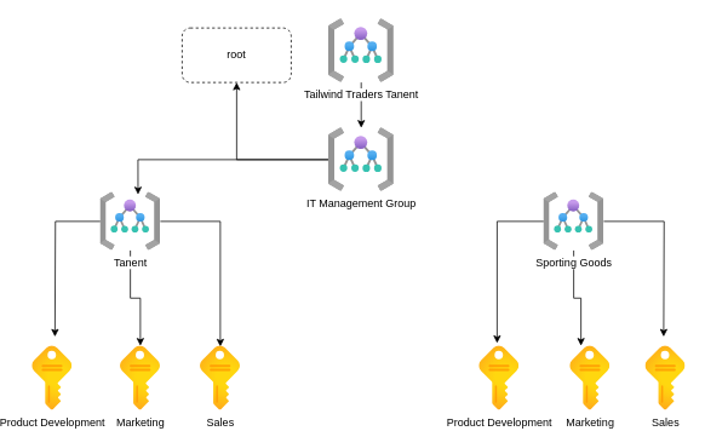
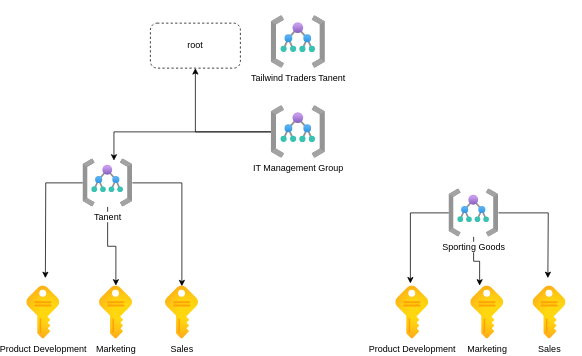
- <mxCell id="2" value="" style="edgeStyle=orthogonalEdgeStyle;rounded=0;orthogonalLoop=1;jettySize=auto;html=1;" edge="1" parent="1" source="3" target="10"><mxGeometry relative="1" as="geometry" /></mxCell>
- <mxCell id="14" value="Sporting Goods" style="image;aspect=fixed;html=1;points=[];align=center;fontSize=12;image=img/lib/azure2/general/Management_Groups.svg;" vertex="1" parent="1"><mxGeometry x="583" y="211" width="66" height="64" as="geometry" /></mxCell>
+ <mxCell id="14" value="Sporting Goods" style="image;aspect=fixed;html=1;points=[];align=center;fontSize=12;image=img/lib/azure2/general/Management_Groups.svg;" vertex="1" parent="1"><mxGeometry x="583" y="251" width="66" height="64" as="geometry" /></mxCell>
